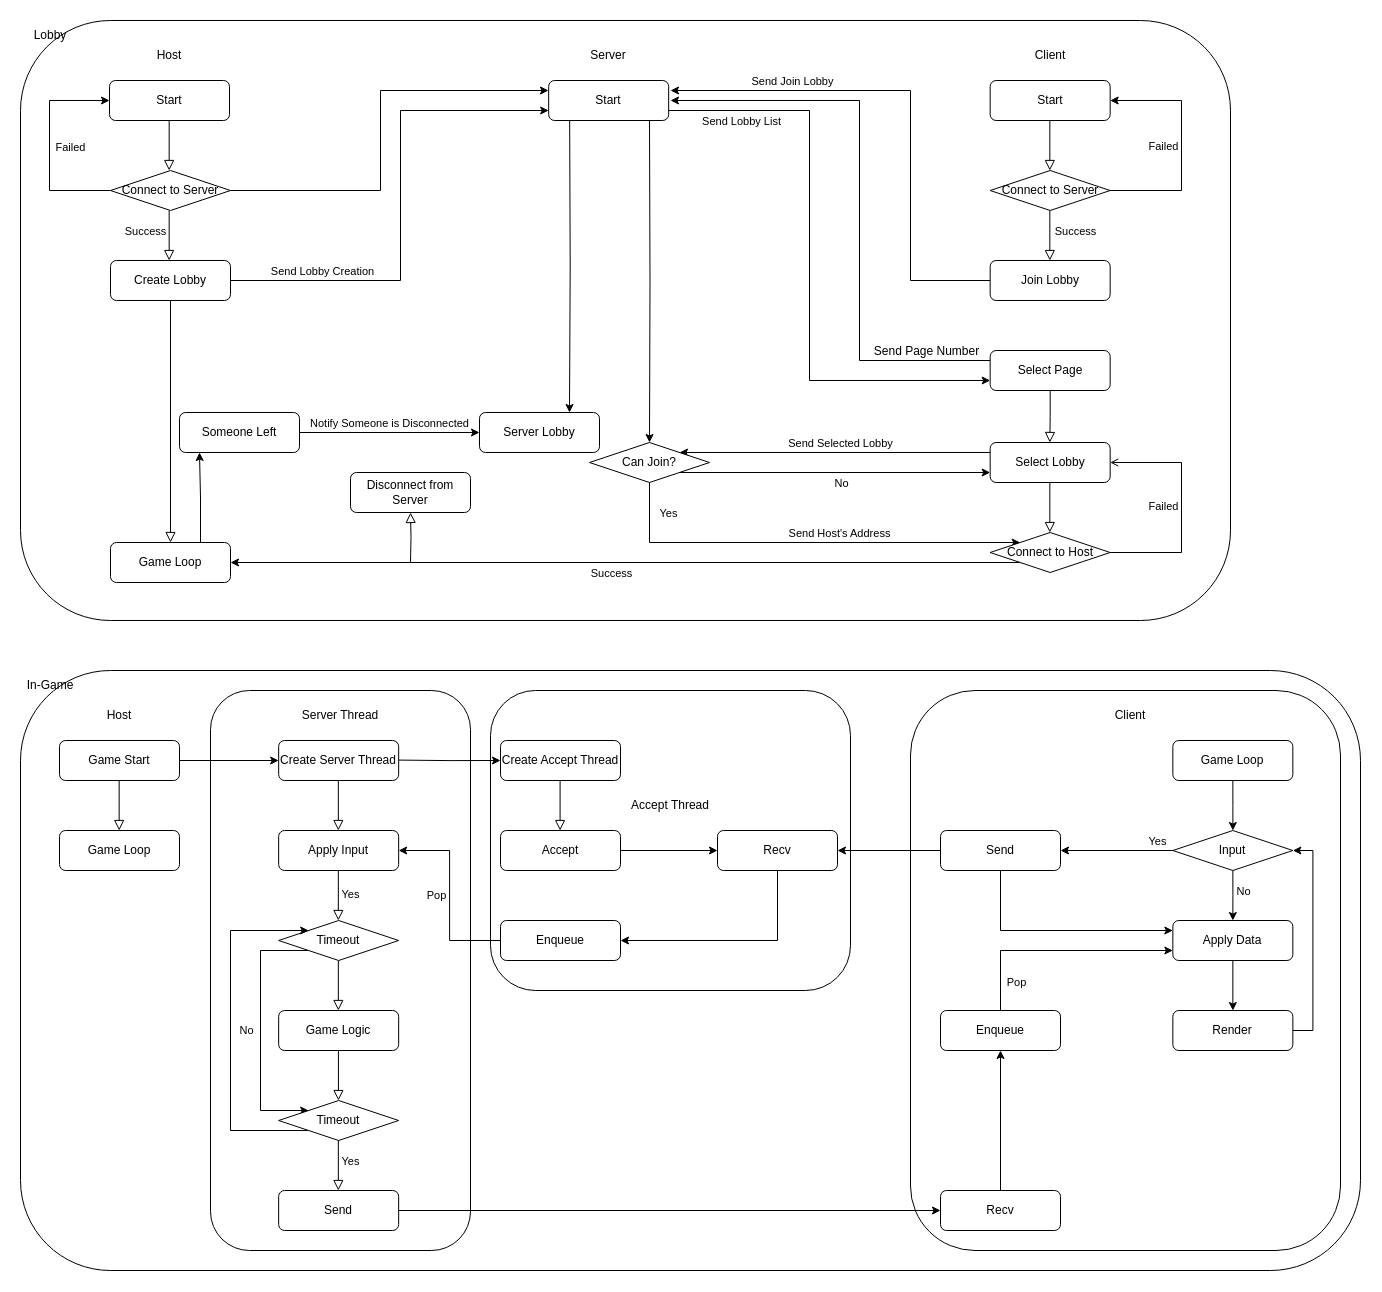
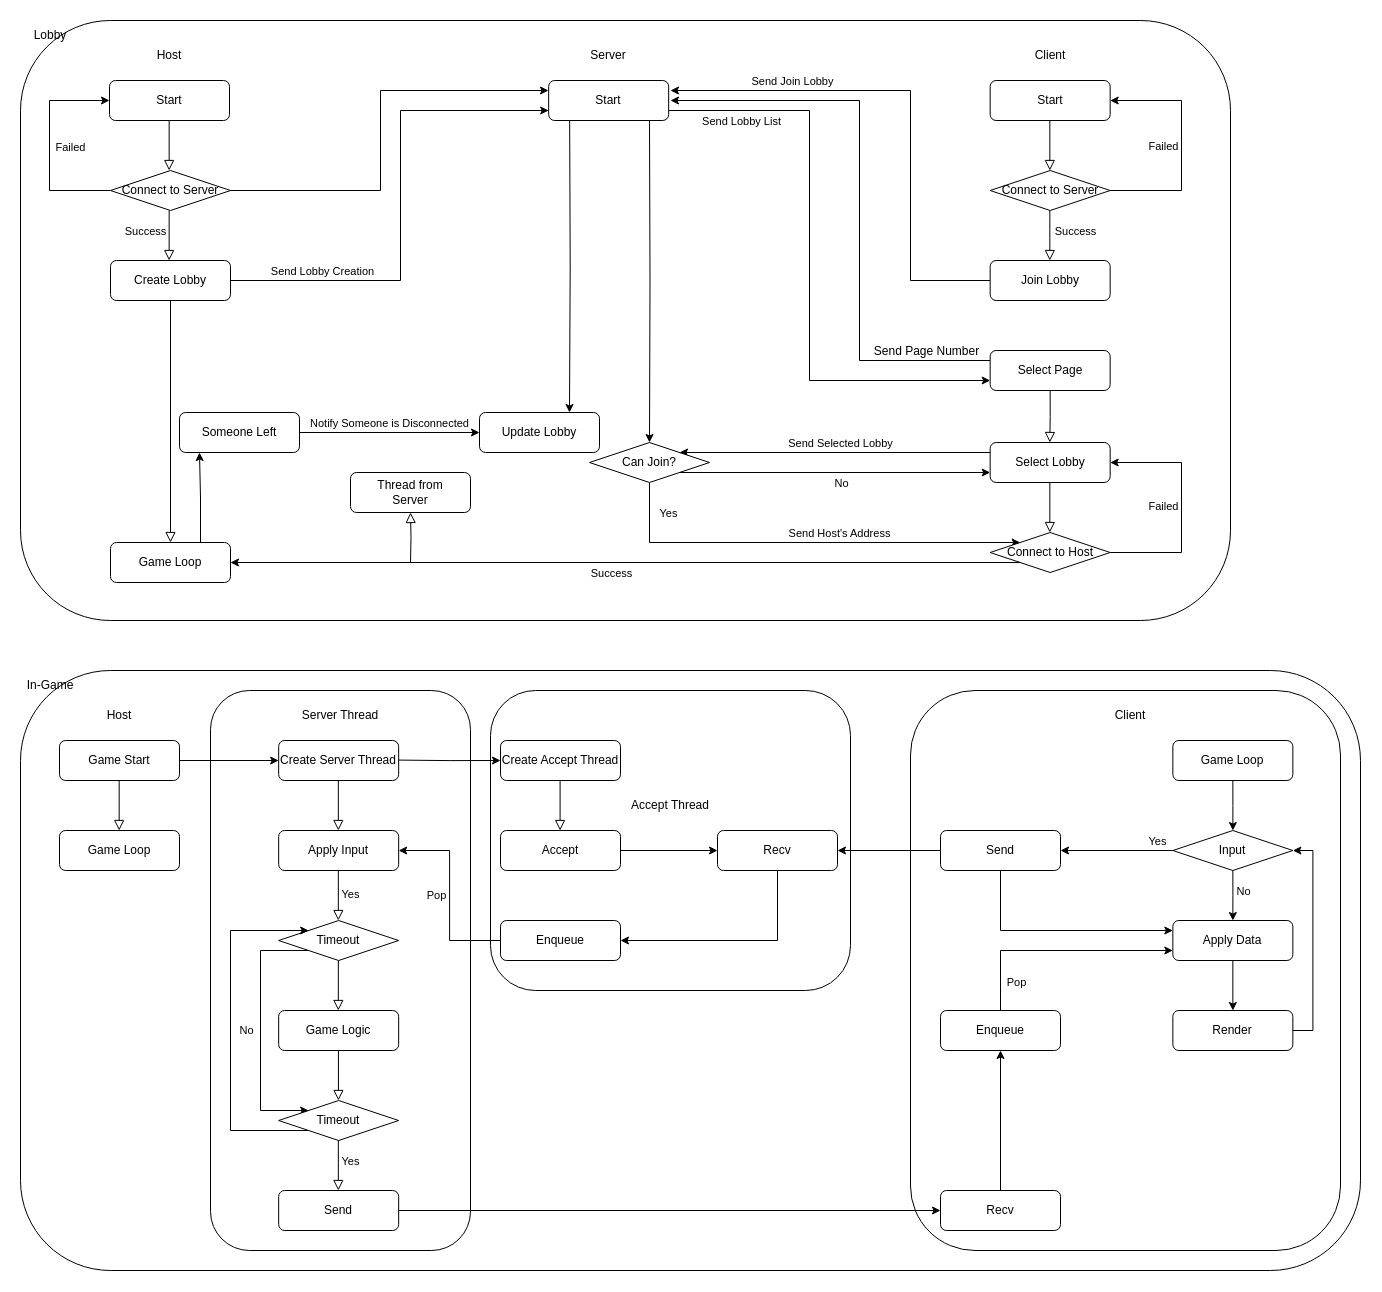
- <mxCell id="60" value="Server Lobby" style="rounded=1;whiteSpace=wrap;html=1;fontSize=12;glass=0;strokeWidth=1;shadow=0;" parent="1" vertex="1"><mxGeometry x="479" y="412" width="120" height="40" as="geometry" /></mxCell>
+ <mxCell id="60" value="Update Lobby" style="rounded=1;whiteSpace=wrap;html=1;fontSize=12;glass=0;strokeWidth=1;shadow=0;" parent="1" vertex="1"><mxGeometry x="479" y="412" width="120" height="40" as="geometry" /></mxCell>
- <mxCell id="53" style="edgeStyle=orthogonalEdgeStyle;rounded=0;orthogonalLoop=1;jettySize=auto;html=1;exitX=1;exitY=0.5;exitDx=0;exitDy=0;entryX=1;entryY=0.5;entryDx=0;entryDy=0;endArrow=open;" parent="1" source="55" target="43" edge="1"><mxGeometry relative="1" as="geometry"><Array as="points"><mxPoint x="1181" y="552" /><mxPoint x="1181" y="462" /></Array></mxGeometry></mxCell>
+ <mxCell id="53" style="edgeStyle=orthogonalEdgeStyle;rounded=0;orthogonalLoop=1;jettySize=auto;html=1;exitX=1;exitY=0.5;exitDx=0;exitDy=0;entryX=1;entryY=0.5;entryDx=0;entryDy=0;" parent="1" source="55" target="43" edge="1"><mxGeometry relative="1" as="geometry"><Array as="points"><mxPoint x="1181" y="552" /><mxPoint x="1181" y="462" /></Array></mxGeometry></mxCell>
- <mxCell id="62" value="Disconnect from&lt;div&gt;Server&lt;/div&gt;" style="rounded=1;whiteSpace=wrap;html=1;fontSize=12;glass=0;strokeWidth=1;shadow=0;" parent="1" vertex="1"><mxGeometry x="350" y="472" width="120" height="40" as="geometry" /></mxCell>
+ <mxCell id="62" value="Thread from&lt;div&gt;Server&lt;/div&gt;" style="rounded=1;whiteSpace=wrap;html=1;fontSize=12;glass=0;strokeWidth=1;shadow=0;" parent="1" vertex="1"><mxGeometry x="350" y="472" width="120" height="40" as="geometry" /></mxCell>
